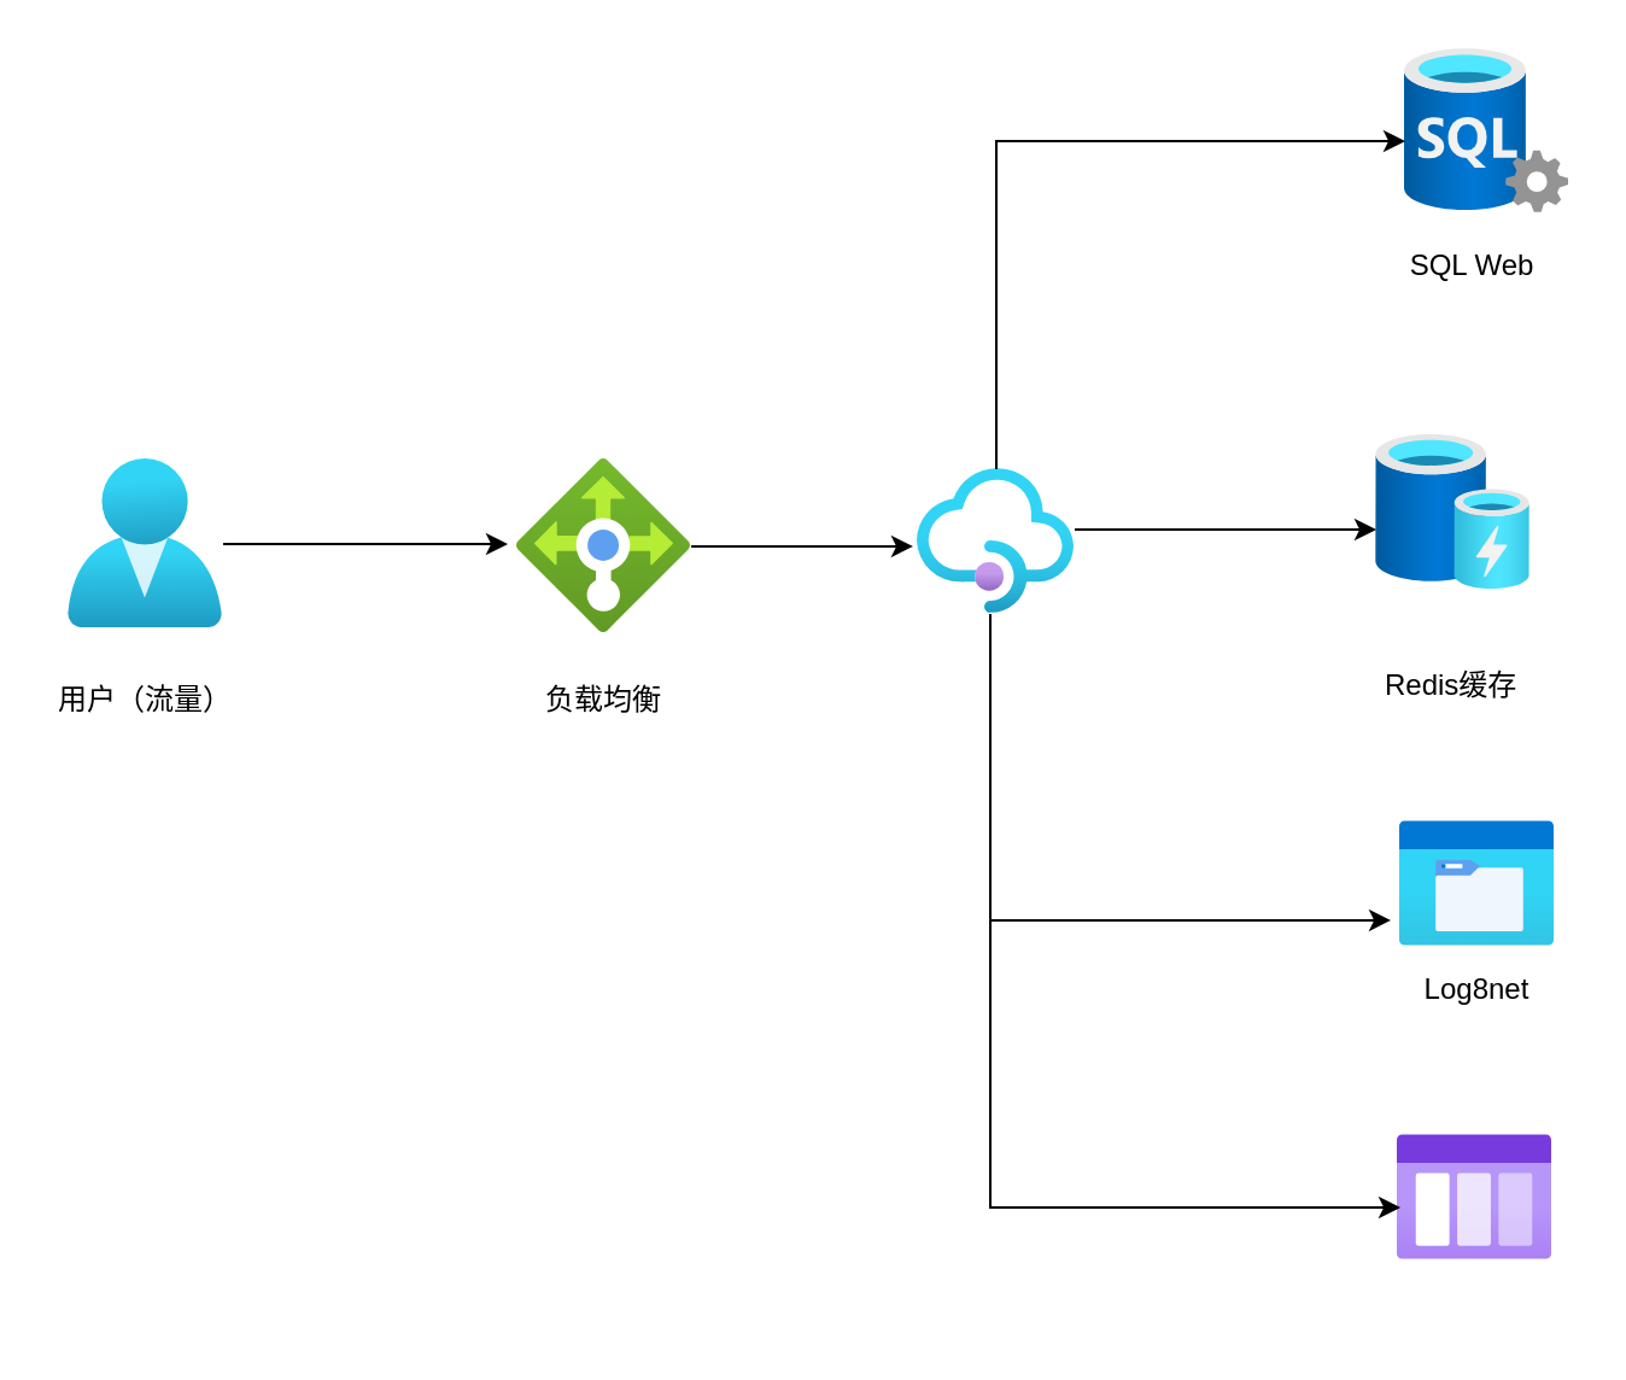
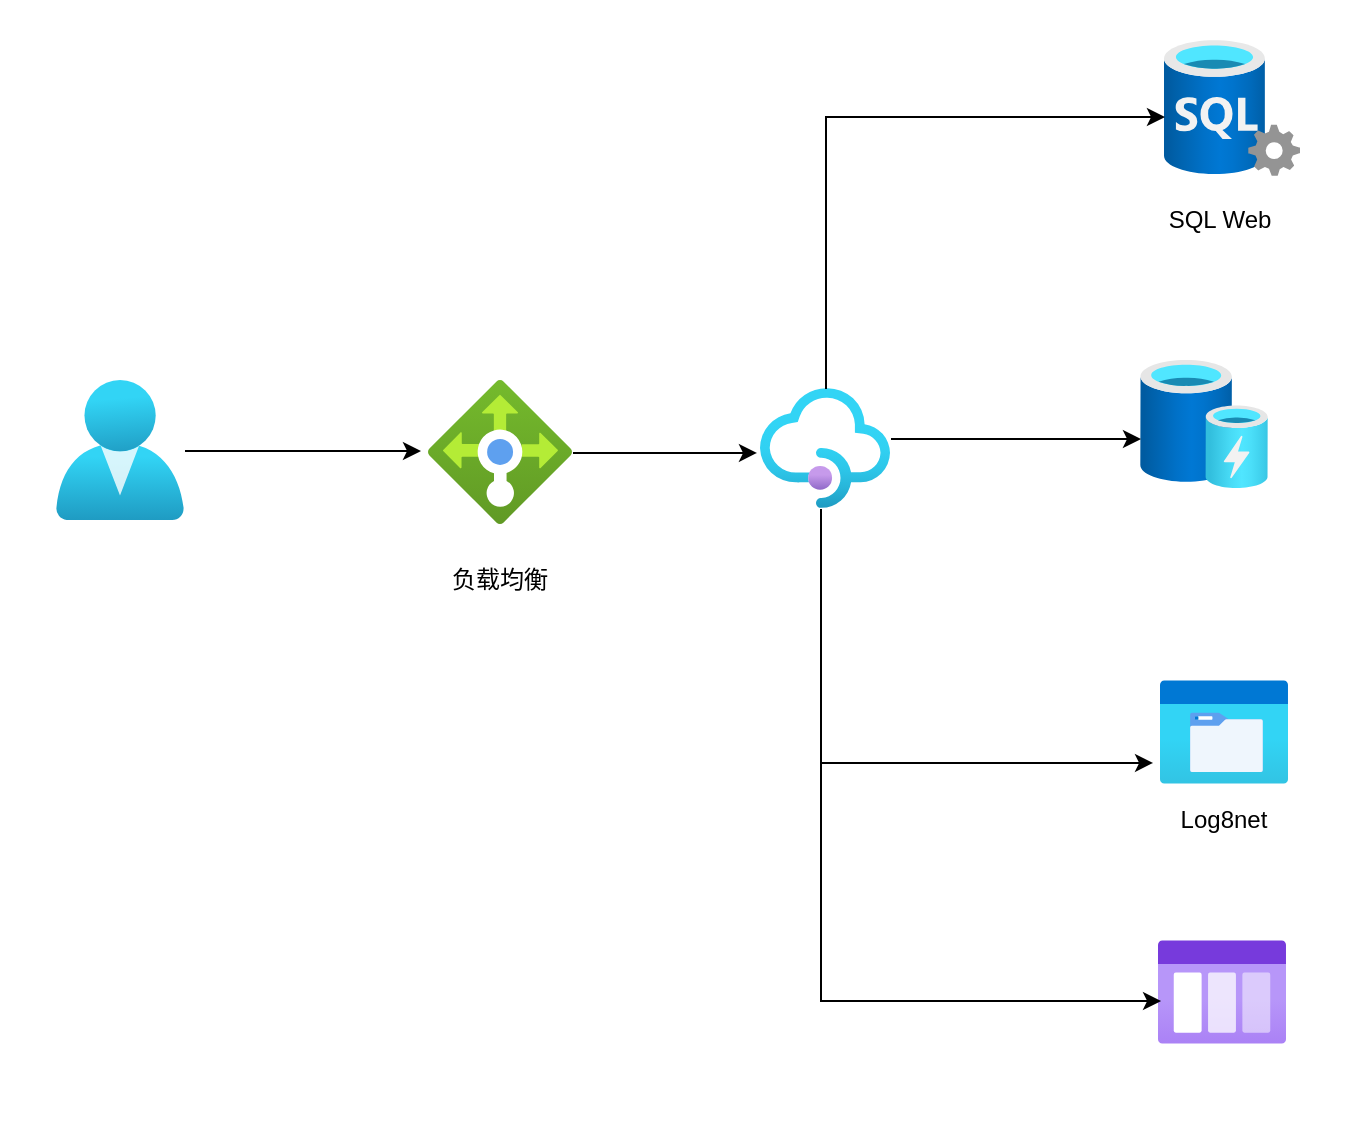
- <mxCell id="17" value="&lt;div style=&quot;text-align: center&quot;&gt;&lt;span&gt;&lt;font face=&quot;helvetica&quot;&gt;Redis缓存&lt;/font&gt;&lt;/span&gt;&lt;/div&gt;" style="text;whiteSpace=wrap;html=1;" vertex="1" parent="15"><mxGeometry x="2.278" y="90" width="79.722" height="30" as="geometry" /></mxCell>
- <mxCell id="5" value="用户（流量）" style="text;html=1;strokeColor=none;fillColor=none;align=center;verticalAlign=middle;whiteSpace=wrap;rounded=0;" vertex="1" parent="2"><mxGeometry y="90" width="80" height="20" as="geometry" /></mxCell>
